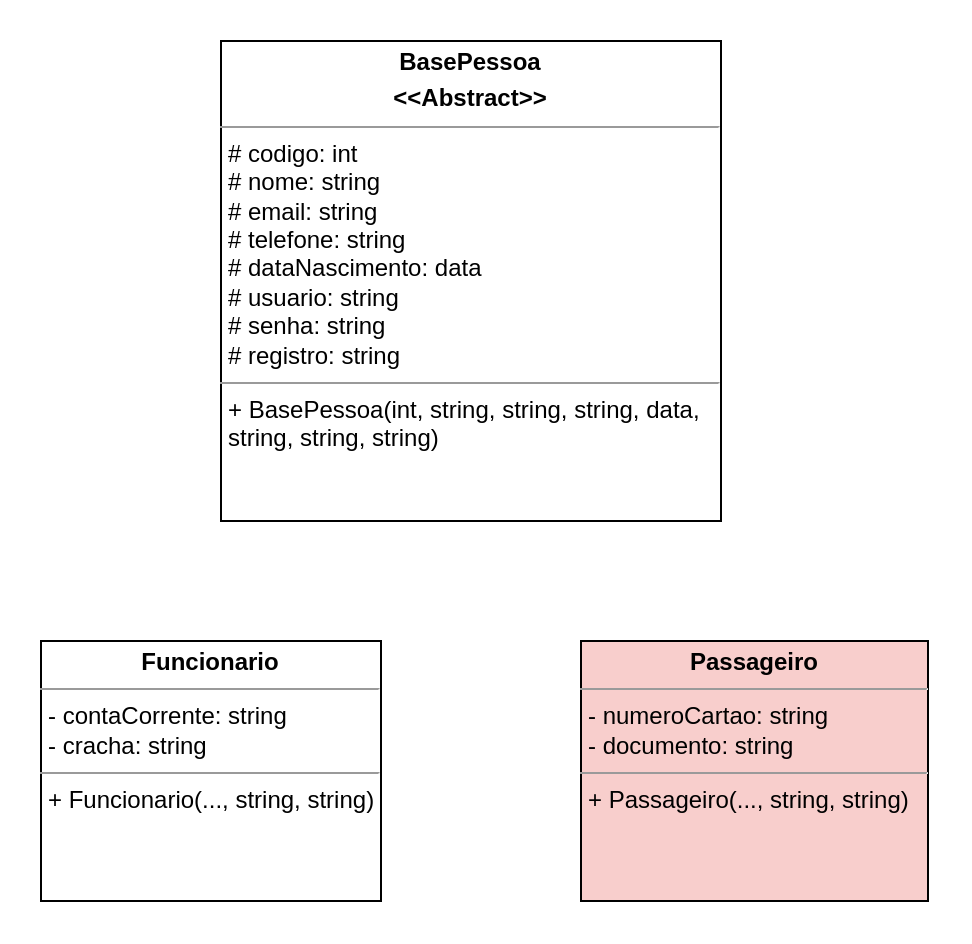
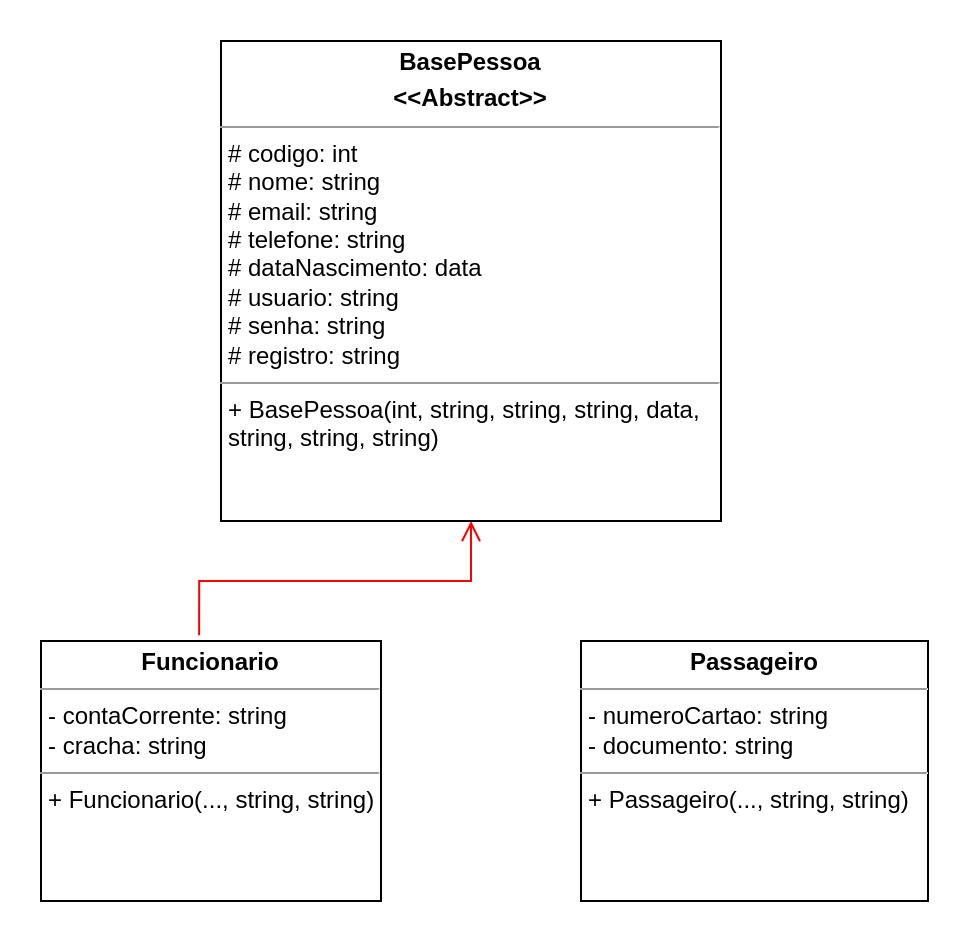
+ <mxCell id="5" value="" style="edgeStyle=orthogonalEdgeStyle;html=1;verticalAlign=bottom;endArrow=open;endSize=8;strokeColor=#ff0000;rounded=0;entryX=0.5;entryY=1;entryDx=0;entryDy=0;exitX=0.465;exitY=-0.022;exitDx=0;exitDy=0;exitPerimeter=0;" parent="1" source="4" target="2" edge="1"><mxGeometry relative="1" as="geometry"><mxPoint x="225" y="410" as="targetPoint" /></mxGeometry></mxCell>
- <mxCell id="3" value="&lt;p style=&quot;margin:0px;margin-top:4px;text-align:center;&quot;&gt;&lt;b&gt;Passageiro&lt;/b&gt;&lt;/p&gt;&lt;hr size=&quot;1&quot;&gt;&lt;p style=&quot;margin:0px;margin-left:4px;&quot;&gt;- numeroCartao: string&lt;/p&gt;&lt;p style=&quot;margin:0px;margin-left:4px;&quot;&gt;- documento: string&lt;br&gt;&lt;/p&gt;&lt;hr size=&quot;1&quot;&gt;&lt;p style=&quot;margin:0px;margin-left:4px;&quot;&gt;+ Passageiro(..., string, string)&lt;/p&gt;" style="verticalAlign=top;align=left;overflow=fill;fontSize=12;fontFamily=Helvetica;html=1;whiteSpace=wrap;fillColor=#f8cecc;" parent="1" vertex="1"><mxGeometry x="290" y="320" width="173.5" height="130" as="geometry" /></mxCell>
+ <mxCell id="3" value="&lt;p style=&quot;margin:0px;margin-top:4px;text-align:center;&quot;&gt;&lt;b&gt;Passageiro&lt;/b&gt;&lt;/p&gt;&lt;hr size=&quot;1&quot;&gt;&lt;p style=&quot;margin:0px;margin-left:4px;&quot;&gt;- numeroCartao: string&lt;/p&gt;&lt;p style=&quot;margin:0px;margin-left:4px;&quot;&gt;- documento: string&lt;br&gt;&lt;/p&gt;&lt;hr size=&quot;1&quot;&gt;&lt;p style=&quot;margin:0px;margin-left:4px;&quot;&gt;+ Passageiro(..., string, string)&lt;/p&gt;" style="verticalAlign=top;align=left;overflow=fill;fontSize=12;fontFamily=Helvetica;html=1;whiteSpace=wrap;" parent="1" vertex="1"><mxGeometry x="290" y="320" width="173.5" height="130" as="geometry" /></mxCell>
